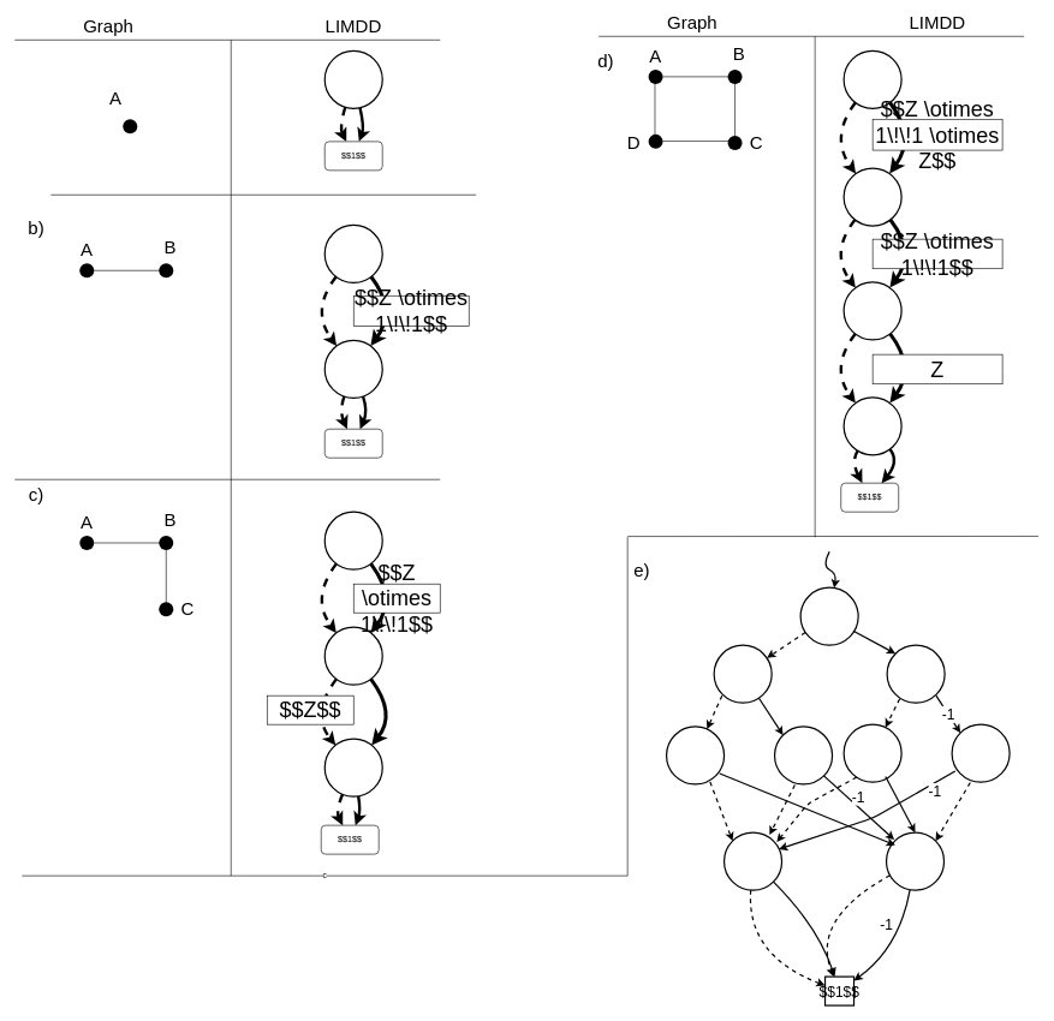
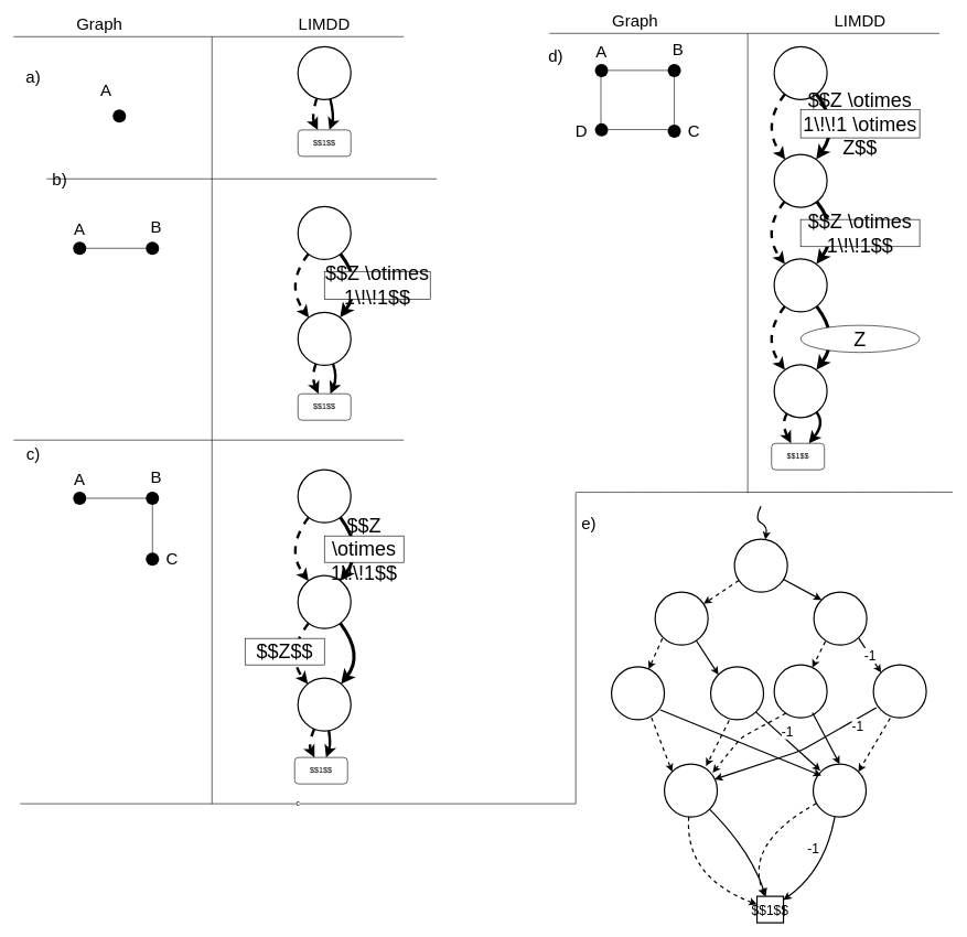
+ <mxCell id="17" value="&lt;font style=&quot;font-size: 25px&quot;&gt;a)&lt;/font&gt;" style="text;html=1;strokeColor=none;fillColor=none;align=center;verticalAlign=middle;whiteSpace=wrap;rounded=0;" parent="1" vertex="1"><mxGeometry x="30" y="105" width="40" height="20" as="geometry" /></mxCell>
- <mxCell id="23" value="&lt;font style=&quot;font-size: 25px&quot;&gt;b)&lt;/font&gt;" style="text;html=1;strokeColor=none;fillColor=none;align=center;verticalAlign=middle;whiteSpace=wrap;rounded=0;" parent="1" vertex="1"><mxGeometry x="30" y="305" width="40" height="20" as="geometry" /></mxCell>
+ <mxCell id="23" value="&lt;font style=&quot;font-size: 25px&quot;&gt;b)&lt;/font&gt;" style="text;html=1;strokeColor=none;fillColor=none;align=center;verticalAlign=middle;whiteSpace=wrap;rounded=0;" parent="1" vertex="1"><mxGeometry x="70" y="260" width="40" height="20" as="geometry" /></mxCell>
- <mxCell id="71" value="Z" style="rounded=0;whiteSpace=wrap;html=1;fontSize=30;" parent="1" vertex="1"><mxGeometry x="1210" y="491.5" width="180" height="41" as="geometry" /></mxCell>
+ <mxCell id="71" value="Z" style="ellipse;whiteSpace=wrap;html=1;fontSize=30;" parent="1" vertex="1"><mxGeometry x="1210" y="491.5" width="180" height="41" as="geometry" /></mxCell>
